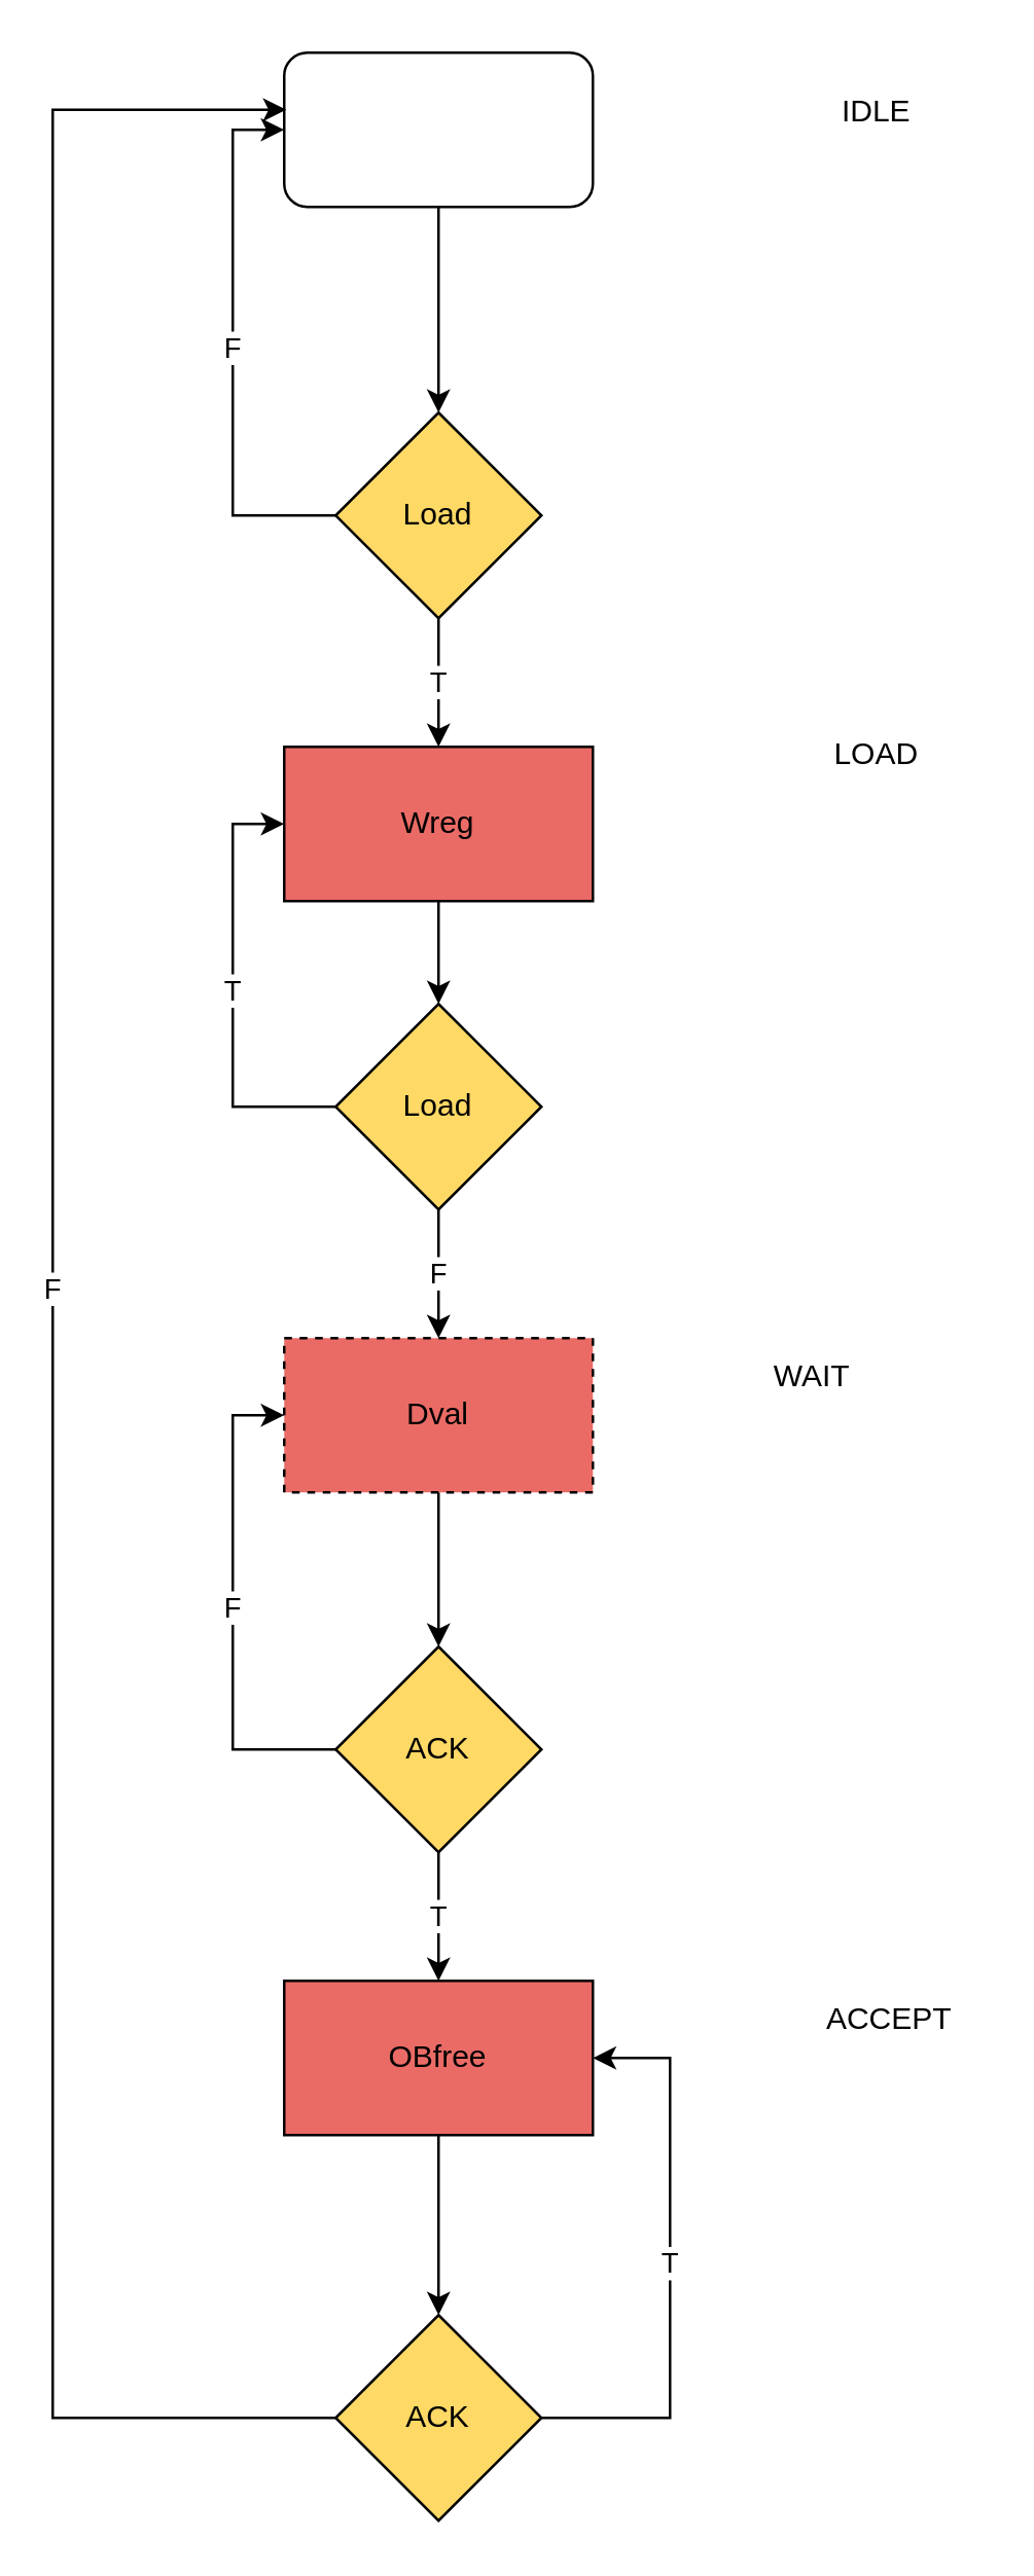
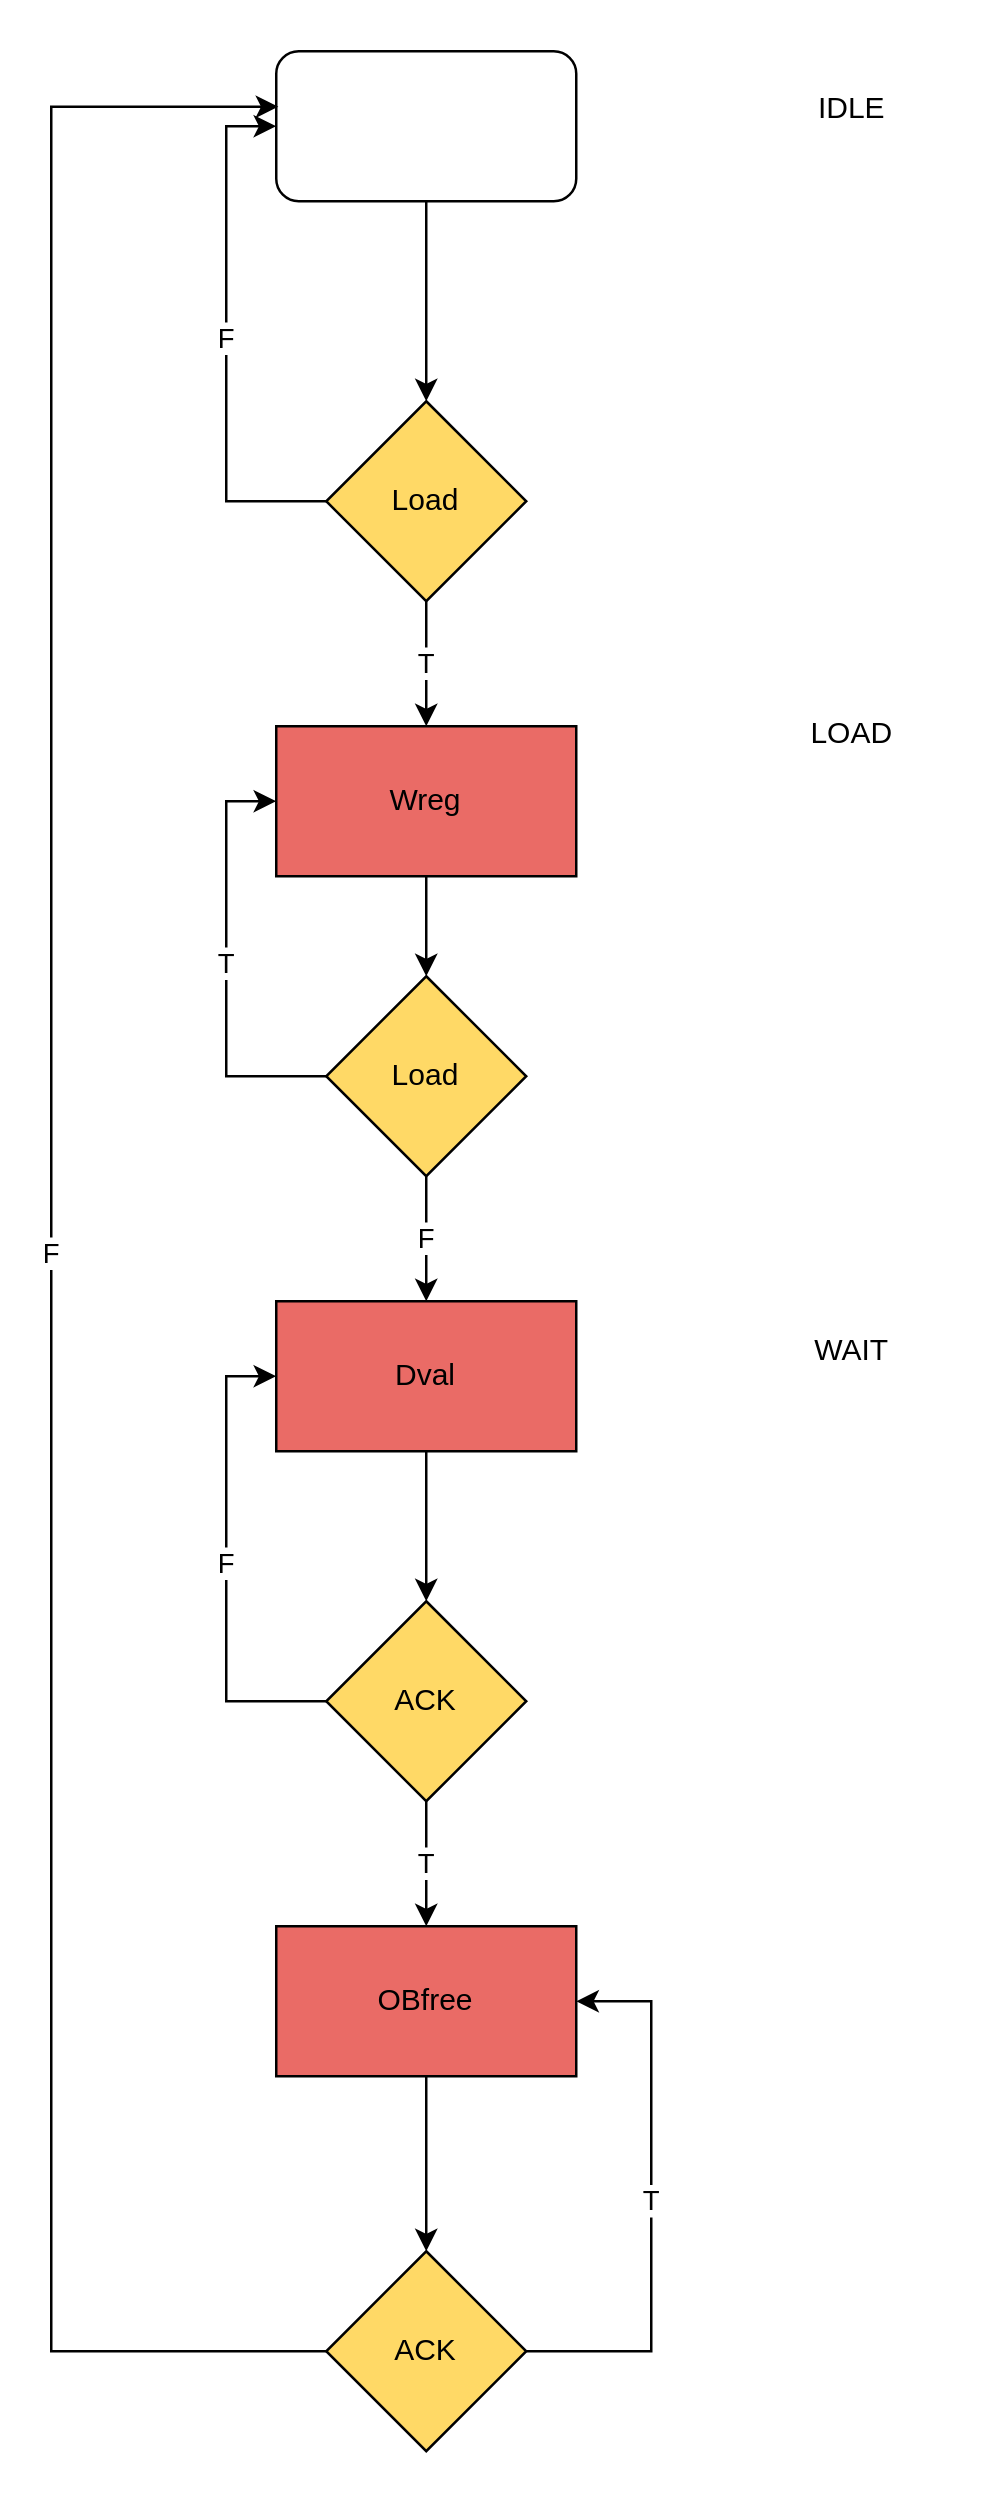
- <mxCell id="16" value="WAIT" style="text;html=1;align=center;verticalAlign=middle;resizable=0;points=[];autosize=1;strokeColor=none;fillColor=none;" vertex="1" parent="1"><mxGeometry x="290" y="520" width="50" height="30" as="geometry" /></mxCell>
+ <mxCell id="16" value="WAIT" style="text;html=1;align=center;verticalAlign=middle;resizable=0;points=[];autosize=1;strokeColor=none;fillColor=none;" vertex="1" parent="1"><mxGeometry x="315" y="525" width="50" height="30" as="geometry" /></mxCell>
- <mxCell id="15" value="Dval" style="rounded=0;whiteSpace=wrap;html=1;fillColor=#EA6B66;dashed=1;" vertex="1" parent="1"><mxGeometry x="110" y="520" width="120" height="60" as="geometry" /></mxCell>
+ <mxCell id="15" value="Dval" style="rounded=0;whiteSpace=wrap;html=1;fillColor=#EA6B66;" vertex="1" parent="1"><mxGeometry x="110" y="520" width="120" height="60" as="geometry" /></mxCell>
- <mxCell id="22" value="ACCEPT" style="text;html=1;align=center;verticalAlign=middle;resizable=0;points=[];autosize=1;strokeColor=none;fillColor=none;" vertex="1" parent="1"><mxGeometry x="310" y="770" width="70" height="30" as="geometry" /></mxCell>
